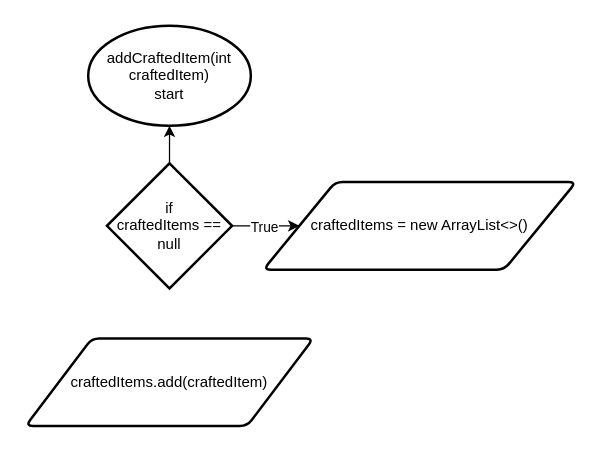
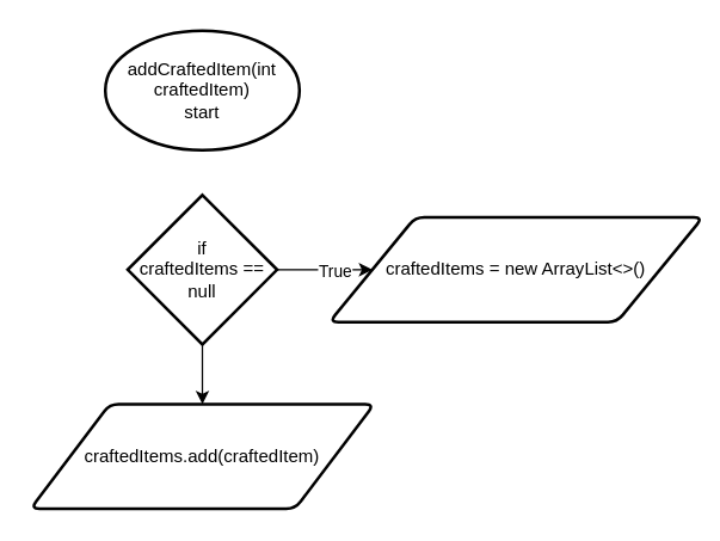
- <mxCell id="5" value="" style="edgeStyle=orthogonalEdgeStyle;rounded=0;orthogonalLoop=1;jettySize=auto;html=1;" edge="1" parent="1" source="6" target="2"><mxGeometry relative="1" as="geometry" /></mxCell>
+ <mxCell id="5" value="" style="edgeStyle=orthogonalEdgeStyle;rounded=0;orthogonalLoop=1;jettySize=auto;html=1;" edge="1" parent="1" source="6" target="8"><mxGeometry relative="1" as="geometry" /></mxCell>
- <mxCell id="7" value="craftedItems = new ArrayList&amp;lt;&amp;gt;()" style="shape=parallelogram;html=1;strokeWidth=2;perimeter=parallelogramPerimeter;whiteSpace=wrap;rounded=1;arcSize=12;size=0.23;" vertex="1" parent="1"><mxGeometry x="210" y="145" width="250" height="70" as="geometry" /></mxCell>
+ <mxCell id="7" value="craftedItems = new ArrayList&amp;lt;&amp;gt;()" style="shape=parallelogram;html=1;strokeWidth=2;perimeter=parallelogramPerimeter;whiteSpace=wrap;rounded=1;arcSize=12;size=0.23;" vertex="1" parent="1"><mxGeometry x="220" y="145" width="250" height="70" as="geometry" /></mxCell>
